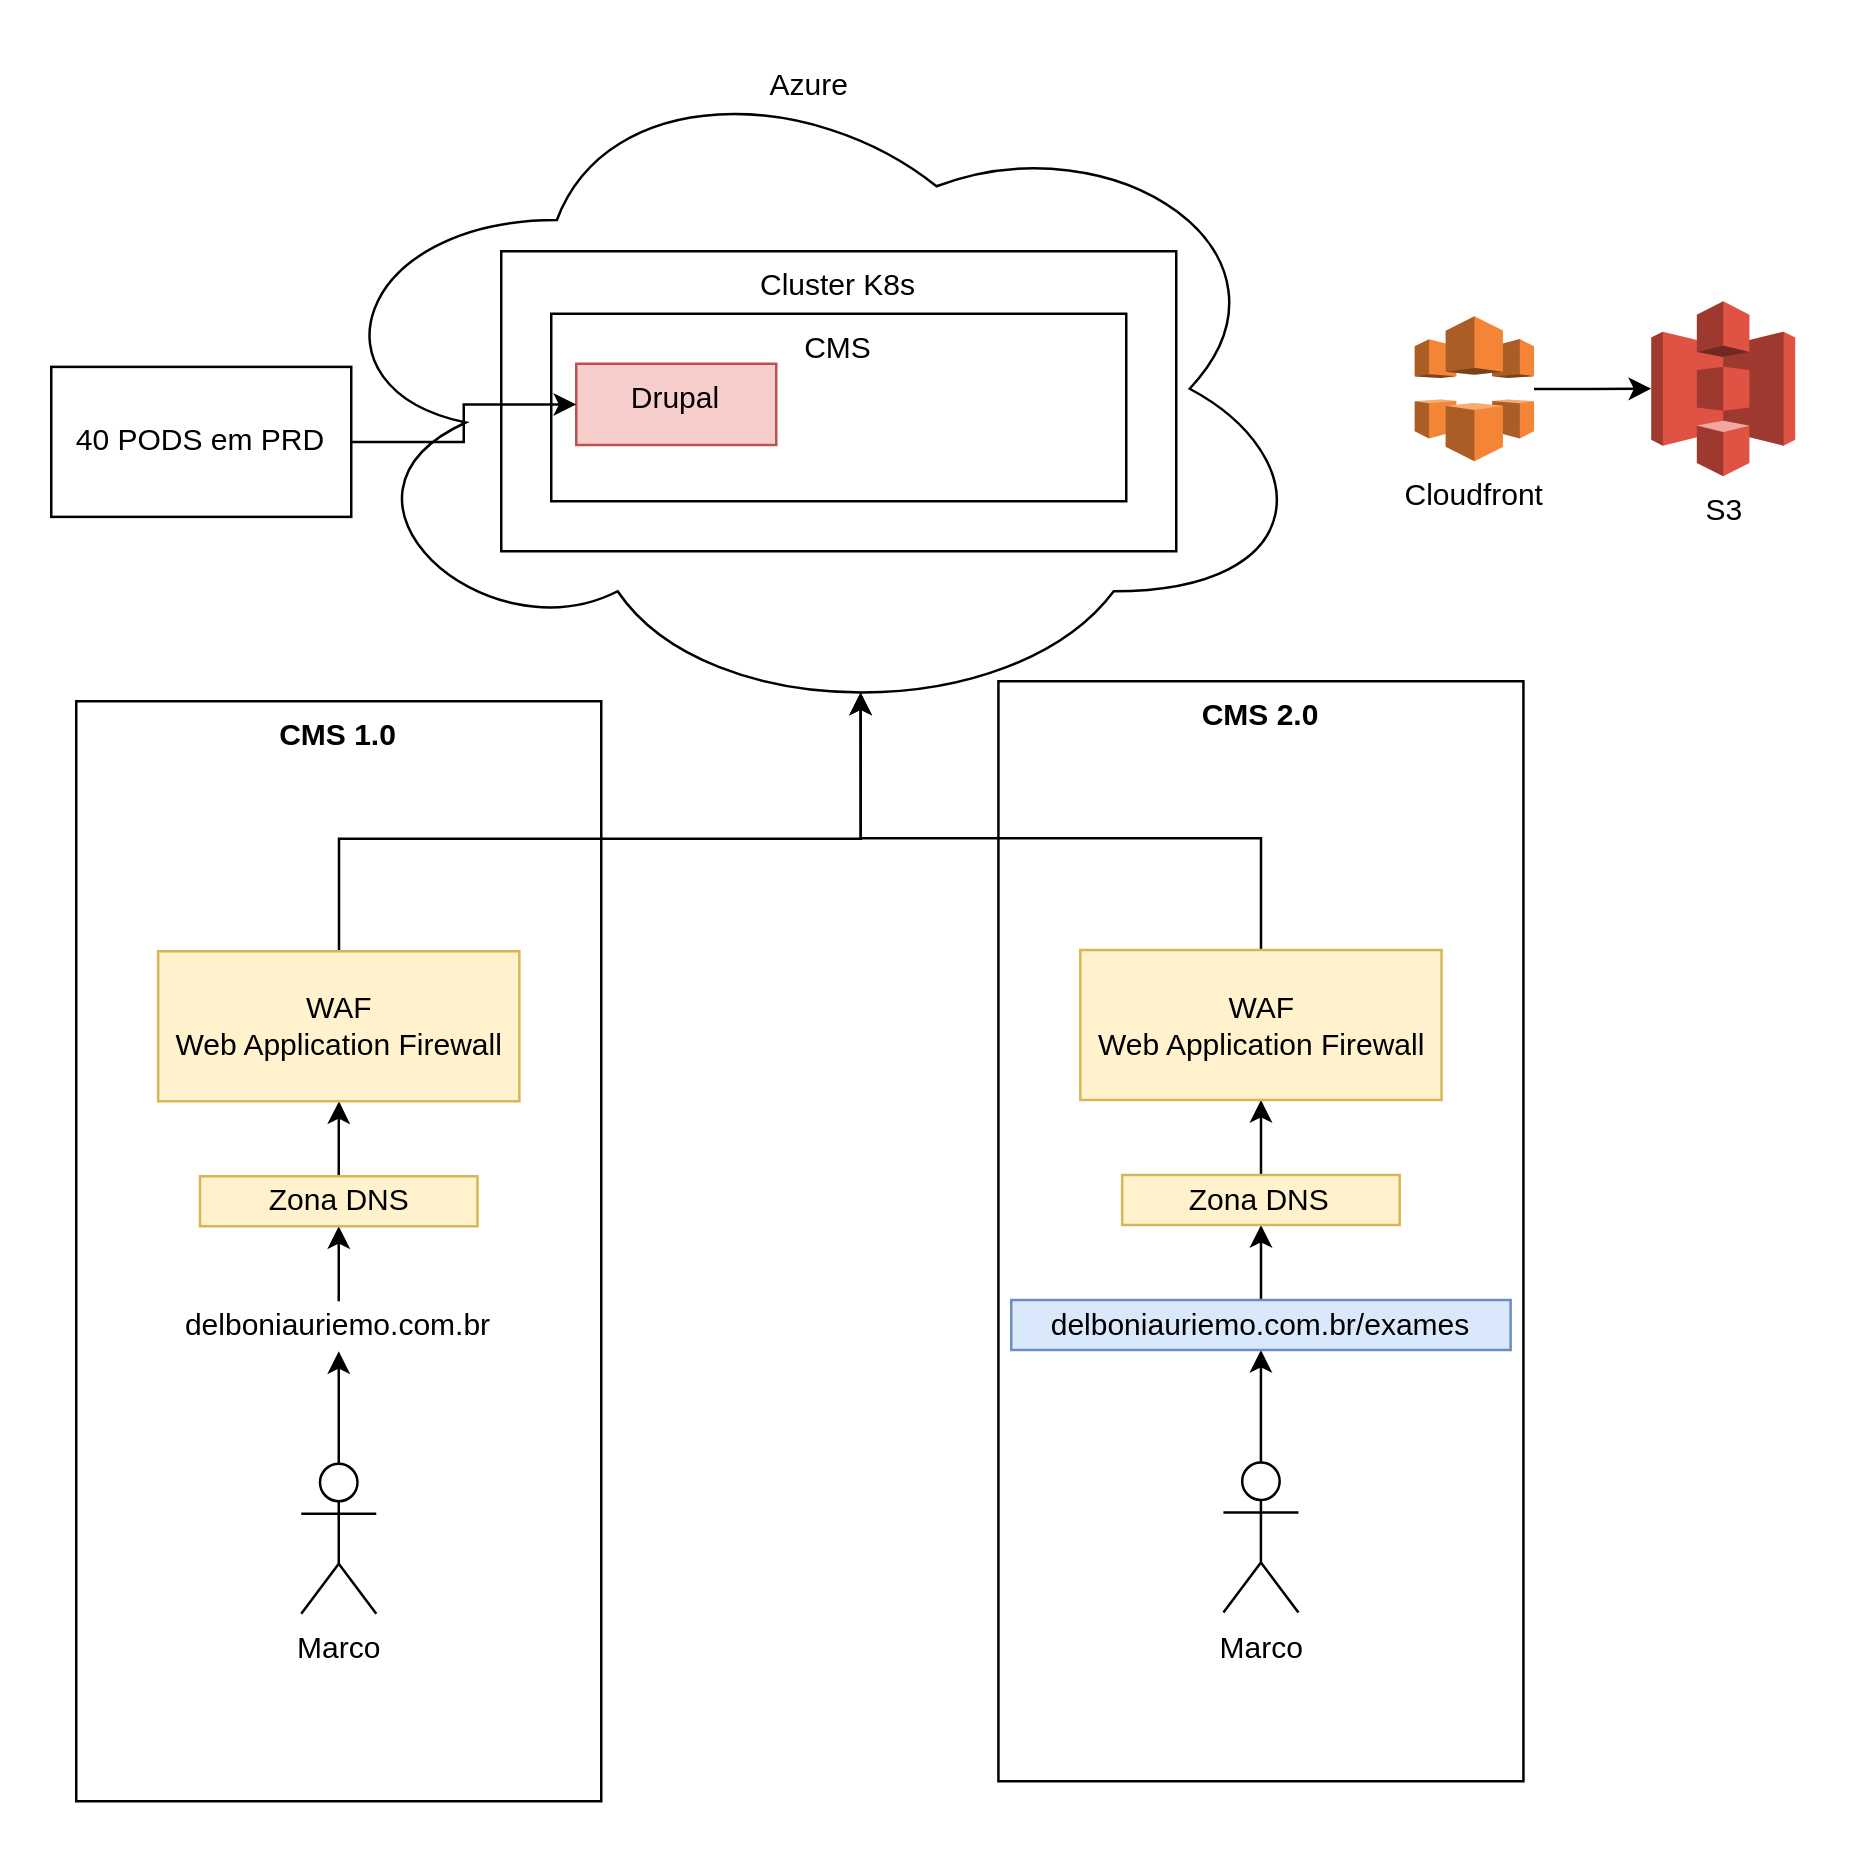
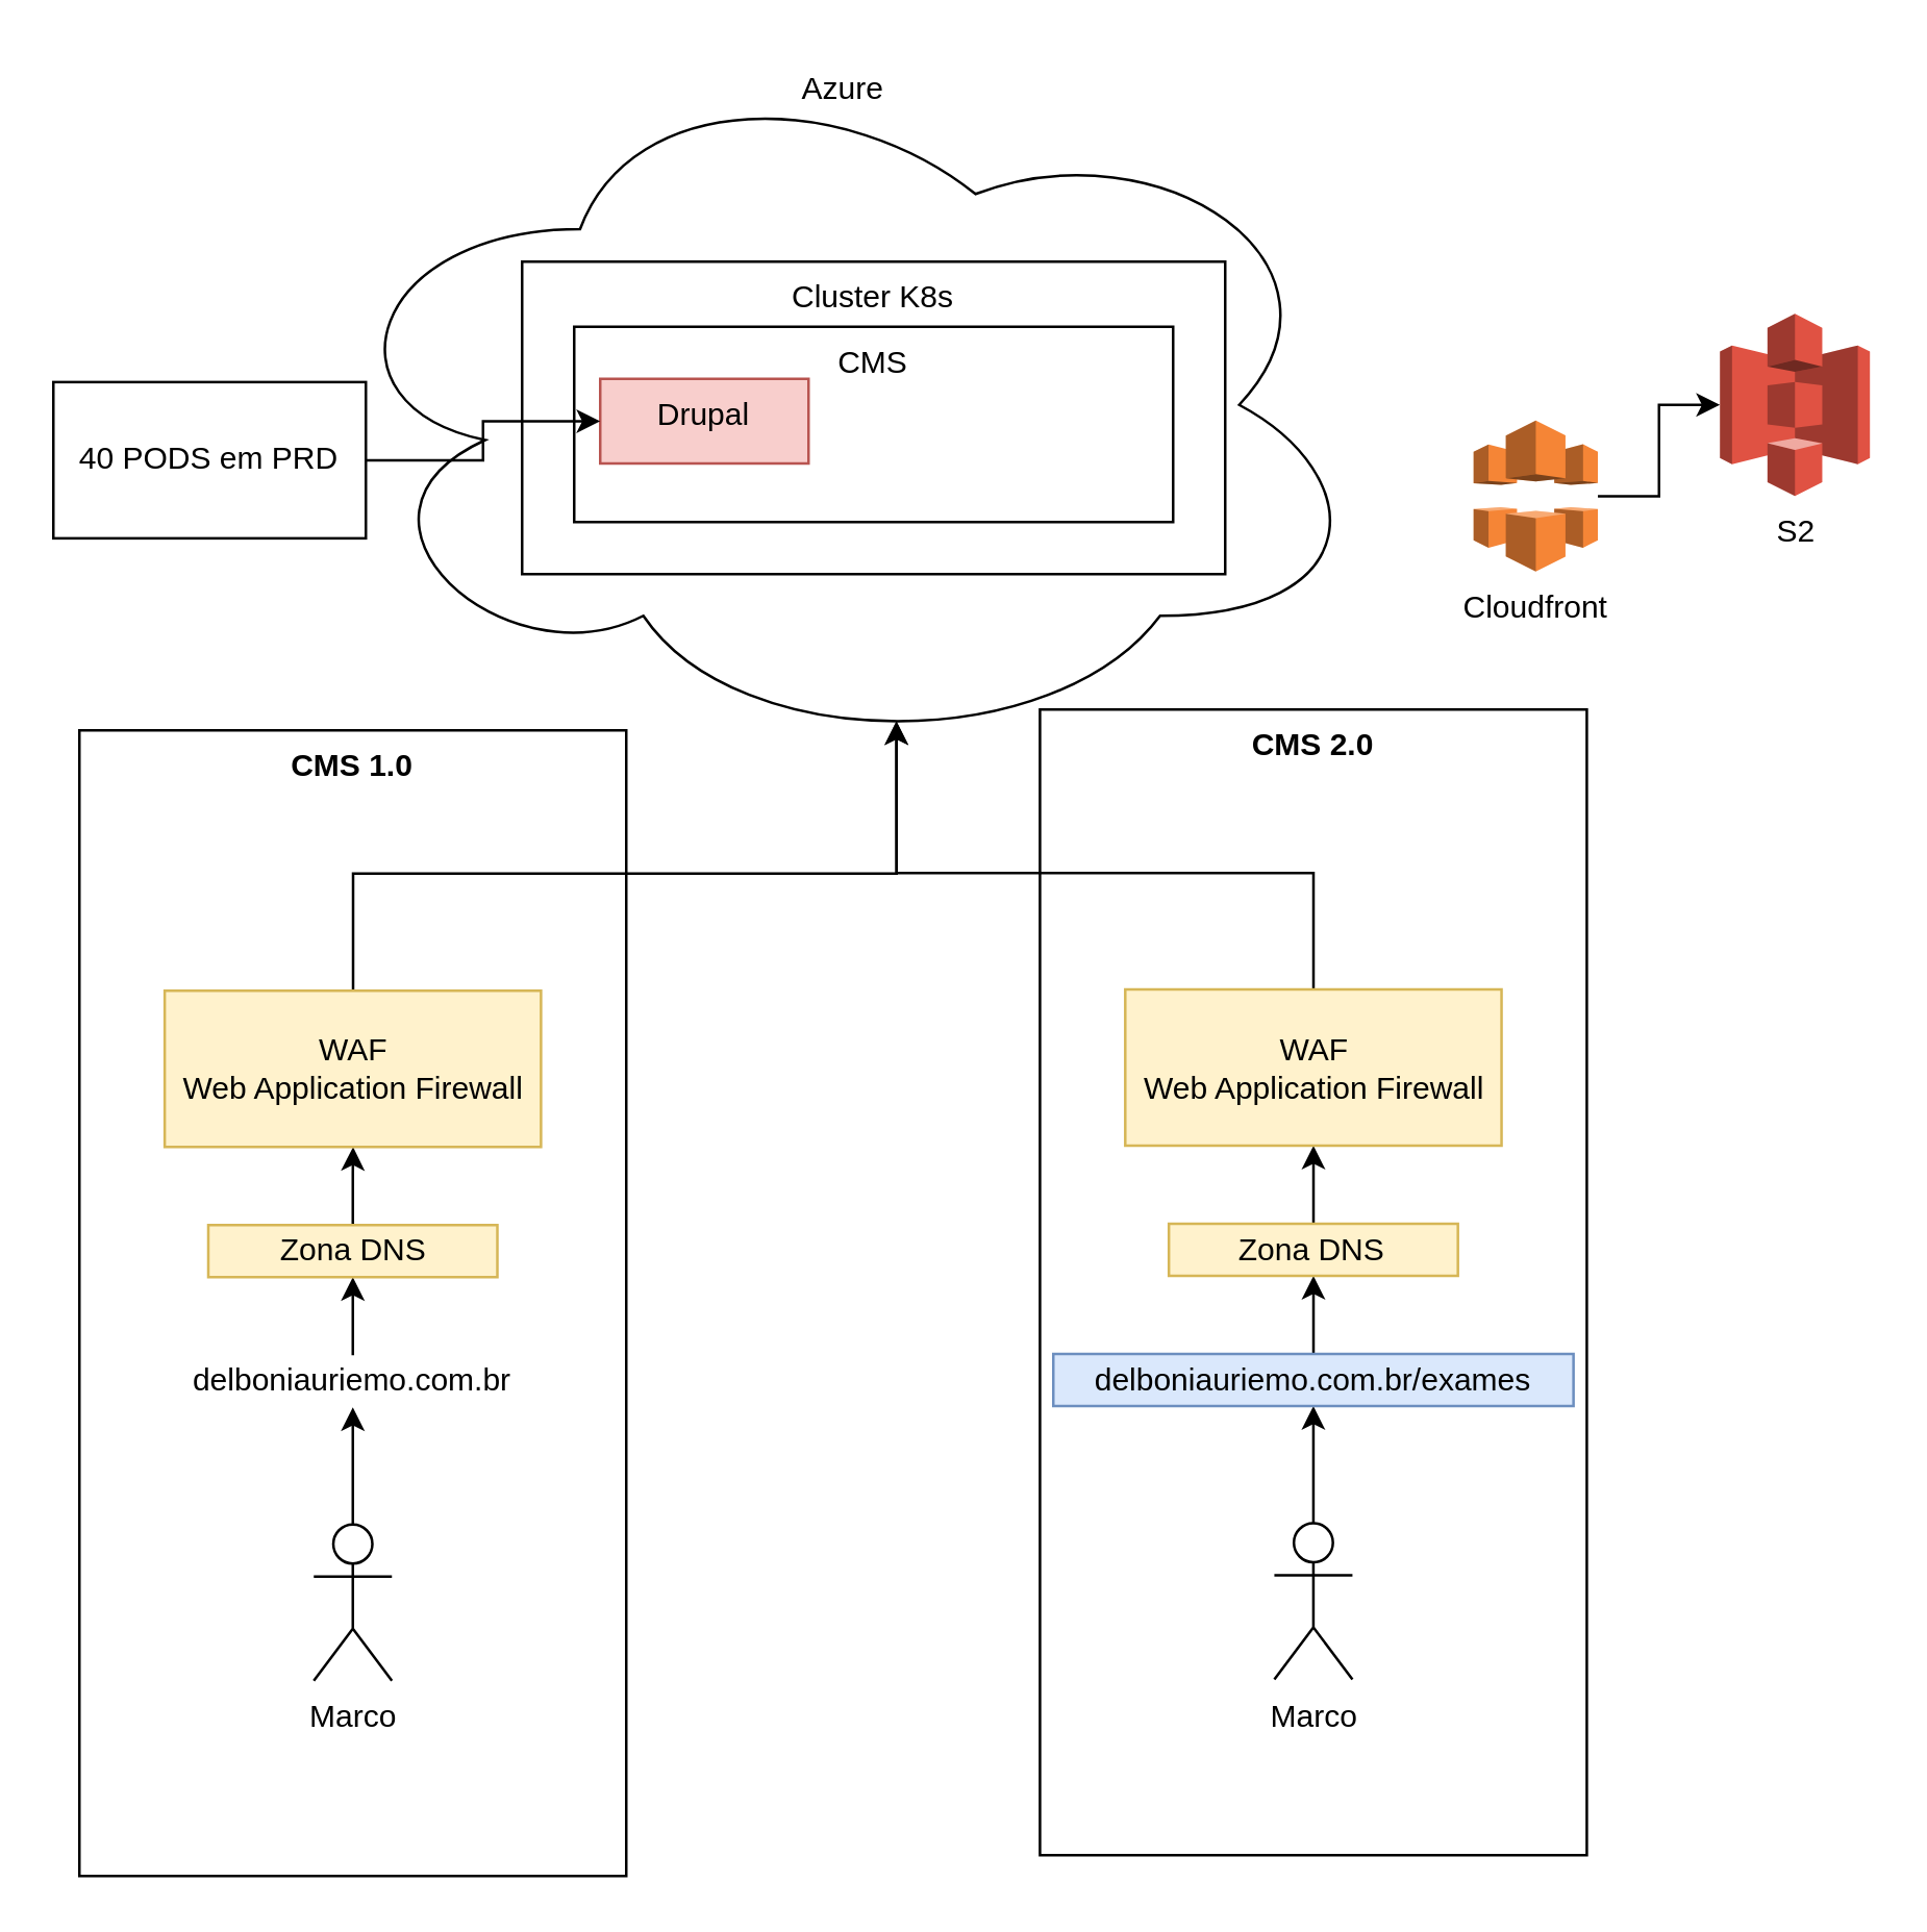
- <mxCell id="27" value="Cloudfront" style="outlineConnect=0;dashed=0;verticalLabelPosition=bottom;verticalAlign=top;align=center;html=1;shape=mxgraph.aws3.cloudfront;fillColor=#F58536;gradientColor=none;" parent="1" vertex="1"><mxGeometry x="565.37" y="125.98" width="47.75" height="58.05" as="geometry" /></mxCell>
+ <mxCell id="27" value="Cloudfront" style="outlineConnect=0;dashed=0;verticalLabelPosition=bottom;verticalAlign=top;align=center;html=1;shape=mxgraph.aws3.cloudfront;fillColor=#F58536;gradientColor=none;" parent="1" vertex="1"><mxGeometry x="565.37" y="160.98" width="47.75" height="58.05" as="geometry" /></mxCell>
- <mxCell id="28" value="S3" style="outlineConnect=0;dashed=0;verticalLabelPosition=bottom;verticalAlign=top;align=center;html=1;shape=mxgraph.aws3.s3;fillColor=#E05243;gradientColor=none;" parent="1" vertex="1"><mxGeometry x="660" y="120.01" width="57.58" height="70" as="geometry" /></mxCell>
+ <mxCell id="28" value="S2" style="outlineConnect=0;dashed=0;verticalLabelPosition=bottom;verticalAlign=top;align=center;html=1;shape=mxgraph.aws3.s3;fillColor=#E05243;gradientColor=none;" parent="1" vertex="1"><mxGeometry x="660" y="120.01" width="57.58" height="70" as="geometry" /></mxCell>
